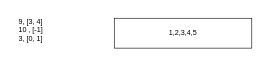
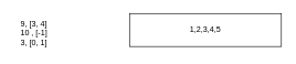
- <mxCell id="2" value="1,2,3,4,5" style="rounded=0;whiteSpace=wrap;html=1;" vertex="1" parent="1"><mxGeometry x="190" y="30" width="230" height="50" as="geometry" /></mxCell>
+ <mxCell id="2" value="1,2,3,4,5" style="rounded=0;whiteSpace=wrap;html=1;" vertex="1" parent="1"><mxGeometry x="195" y="20" width="230" height="50" as="geometry" /></mxCell>
